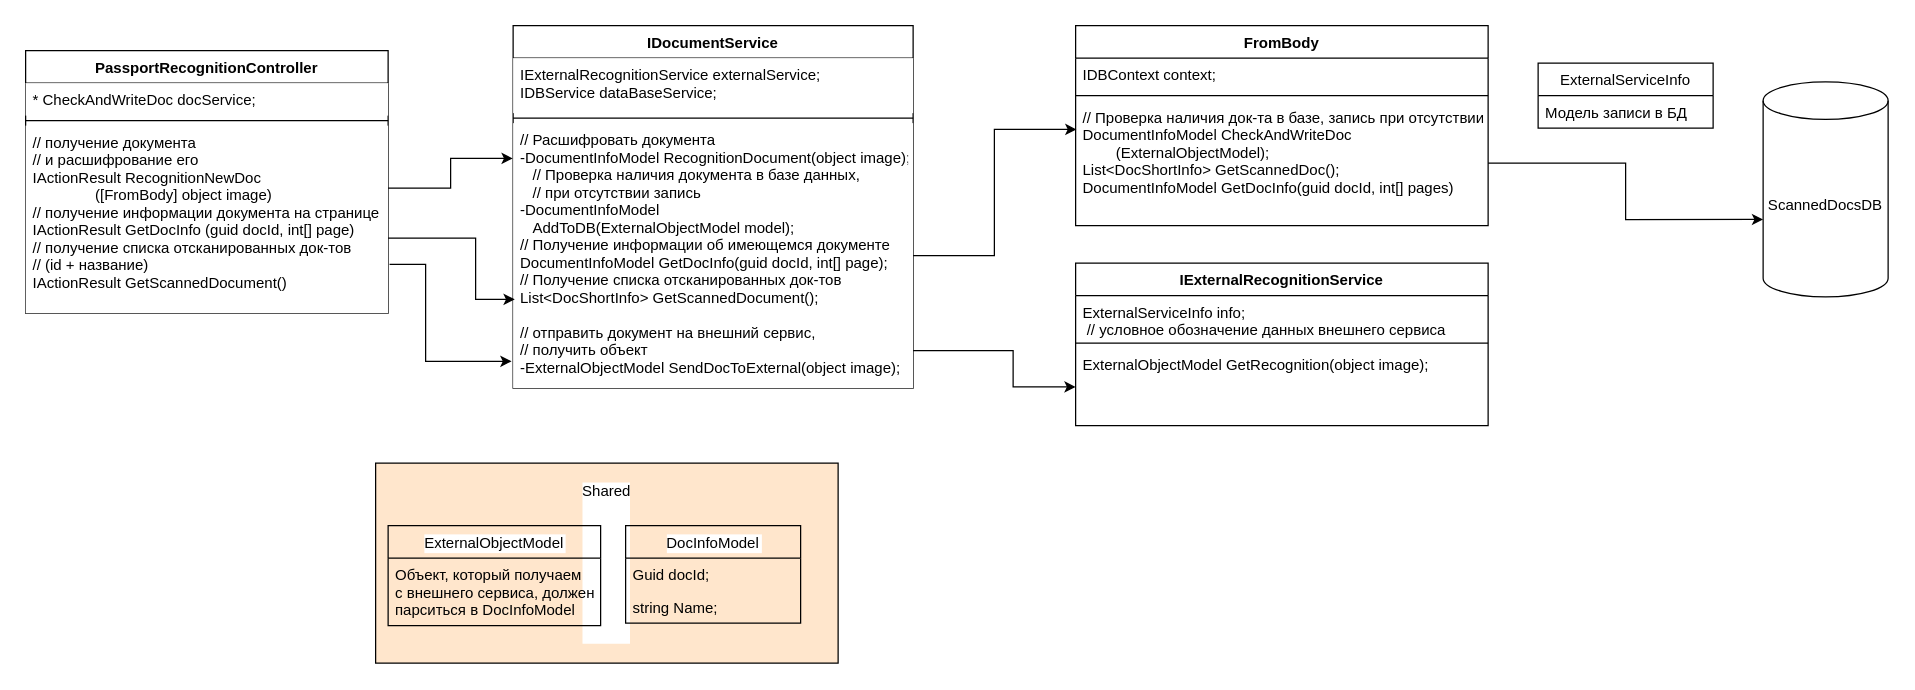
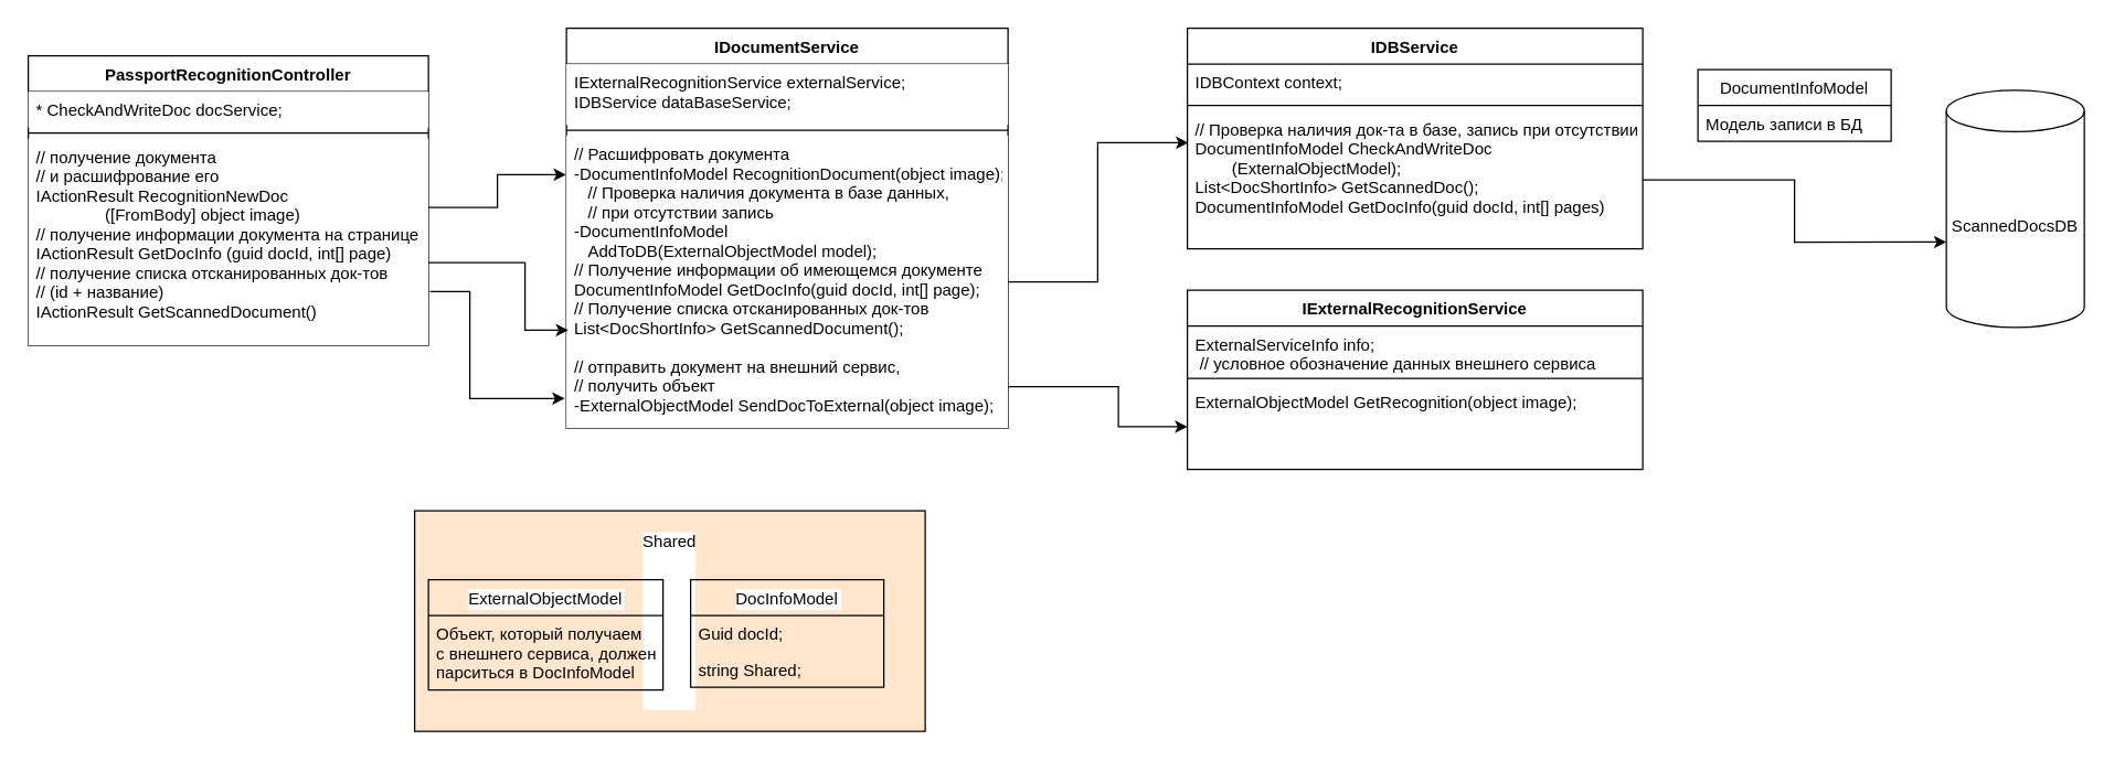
- <mxCell id="11" value="FromBody" style="swimlane;fontStyle=1;align=center;verticalAlign=top;childLayout=stackLayout;horizontal=1;startSize=26;horizontalStack=0;resizeParent=1;resizeParentMax=0;resizeLast=0;collapsible=1;marginBottom=0;labelBackgroundColor=#ffffff;fillColor=#FFFFFF;" vertex="1" parent="1"><mxGeometry x="860" y="20" width="330" height="160" as="geometry" /></mxCell>
+ <mxCell id="11" value="IDBService" style="swimlane;fontStyle=1;align=center;verticalAlign=top;childLayout=stackLayout;horizontal=1;startSize=26;horizontalStack=0;resizeParent=1;resizeParentMax=0;resizeLast=0;collapsible=1;marginBottom=0;labelBackgroundColor=#ffffff;fillColor=#FFFFFF;" vertex="1" parent="1"><mxGeometry x="860" y="20" width="330" height="160" as="geometry" /></mxCell>
- <mxCell id="28" value="ExternalServiceInfo" style="swimlane;fontStyle=0;childLayout=stackLayout;horizontal=1;startSize=26;fillColor=none;horizontalStack=0;resizeParent=1;resizeParentMax=0;resizeLast=0;collapsible=1;marginBottom=0;labelBackgroundColor=#ffffff;" vertex="1" parent="1"><mxGeometry x="1230" y="50" width="140" height="52" as="geometry" /></mxCell>
+ <mxCell id="28" value="DocumentInfoModel" style="swimlane;fontStyle=0;childLayout=stackLayout;horizontal=1;startSize=26;fillColor=none;horizontalStack=0;resizeParent=1;resizeParentMax=0;resizeLast=0;collapsible=1;marginBottom=0;labelBackgroundColor=#ffffff;" vertex="1" parent="1"><mxGeometry x="1230" y="50" width="140" height="52" as="geometry" /></mxCell>
- <mxCell id="26" value="string Name;&#10;" style="text;strokeColor=none;fillColor=none;align=left;verticalAlign=top;spacingLeft=4;spacingRight=4;overflow=hidden;rotatable=0;points=[[0,0.5],[1,0.5]];portConstraint=eastwest;" vertex="1" parent="24"><mxGeometry y="52" width="140" height="26" as="geometry" /></mxCell>
+ <mxCell id="26" value="string Shared;&#10;" style="text;strokeColor=none;fillColor=none;align=left;verticalAlign=top;spacingLeft=4;spacingRight=4;overflow=hidden;rotatable=0;points=[[0,0.5],[1,0.5]];portConstraint=eastwest;" vertex="1" parent="24"><mxGeometry y="52" width="140" height="26" as="geometry" /></mxCell>
